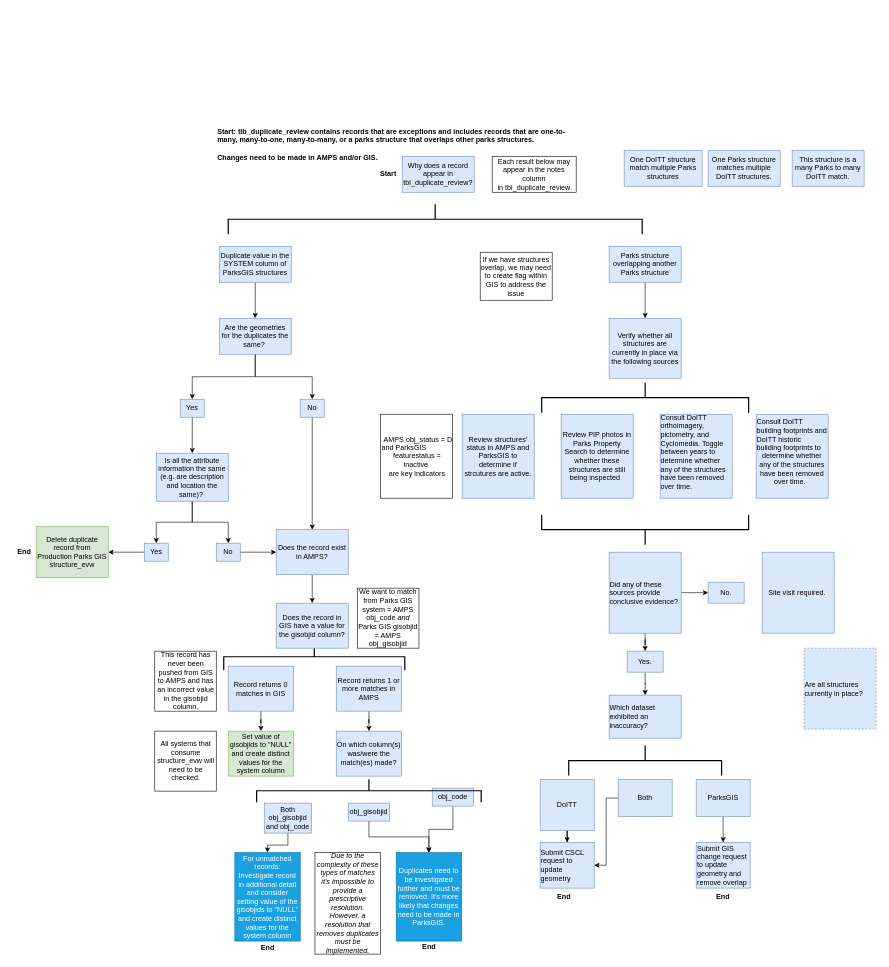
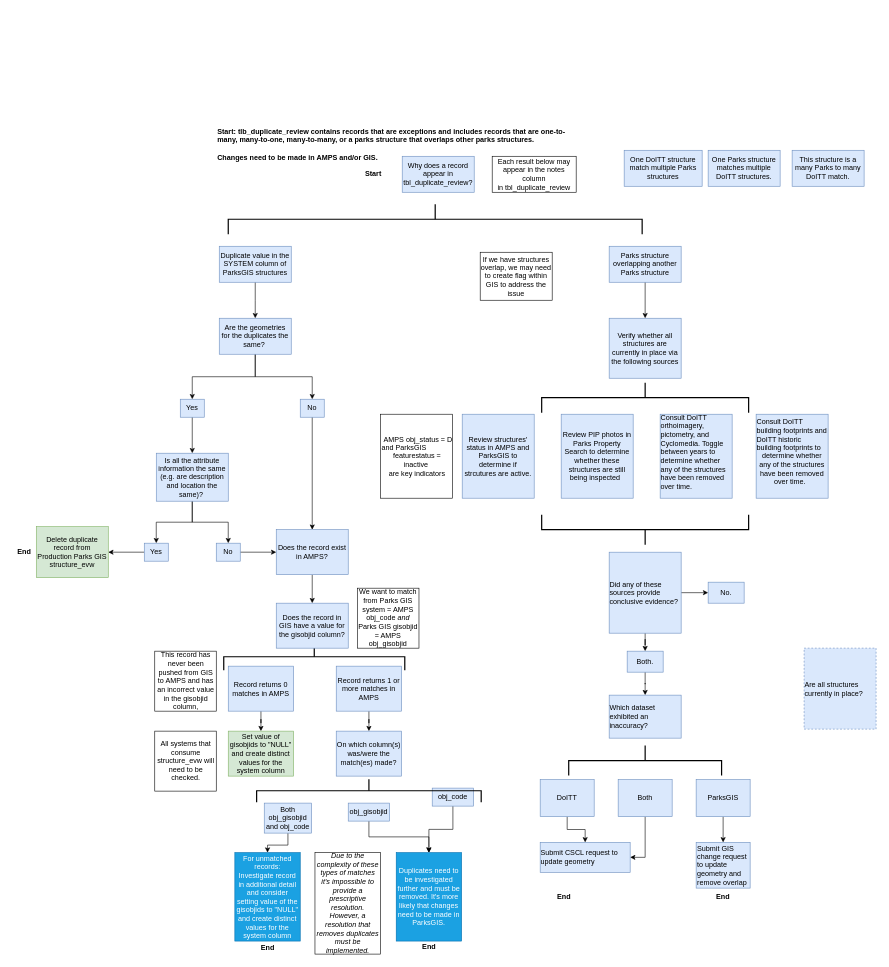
- <mxCell id="51" value="&lt;b&gt;Start&lt;/b&gt;" style="text;html=1;strokeColor=none;fillColor=none;align=center;verticalAlign=middle;whiteSpace=wrap;rounded=0;" parent="1" vertex="1"><mxGeometry x="626.7" y="280" width="40" height="20" as="geometry" /></mxCell>
+ <mxCell id="51" value="&lt;b&gt;Start&lt;/b&gt;" style="text;html=1;strokeColor=none;fillColor=none;align=center;verticalAlign=middle;whiteSpace=wrap;rounded=0;" parent="1" vertex="1"><mxGeometry x="601.7" y="280" width="40" height="20" as="geometry" /></mxCell>
- <mxCell id="67" value="&lt;div style=&quot;text-align: left ; box-sizing: border-box&quot;&gt;Site visit required.&amp;nbsp;&lt;/div&gt;" style="rounded=0;whiteSpace=wrap;html=1;fillColor=#dae8fc;strokeColor=#6c8ebf;" vertex="1" parent="1"><mxGeometry x="1270" y="920" width="120" height="135" as="geometry" /></mxCell>
- <mxCell id="69" value="&lt;div style=&quot;text-align: left ; box-sizing: border-box&quot;&gt;Yes.&lt;/div&gt;" style="rounded=0;whiteSpace=wrap;html=1;fillColor=#dae8fc;strokeColor=#6c8ebf;" vertex="1" parent="1"><mxGeometry x="1045" y="1085" width="60" height="35" as="geometry" /></mxCell>
+ <mxCell id="69" value="&lt;div style=&quot;text-align: left ; box-sizing: border-box&quot;&gt;Both.&lt;/div&gt;" style="rounded=0;whiteSpace=wrap;html=1;fillColor=#dae8fc;strokeColor=#6c8ebf;" vertex="1" parent="1"><mxGeometry x="1045" y="1085" width="60" height="35" as="geometry" /></mxCell>
- <mxCell id="34" value="Record returns 0 matches in GIS" style="rounded=0;whiteSpace=wrap;html=1;fillColor=#dae8fc;strokeColor=#6c8ebf;" parent="1" vertex="1"><mxGeometry x="380" y="1110" width="109" height="75" as="geometry" /></mxCell>
+ <mxCell id="34" value="Record returns 0 matches in AMPS" style="rounded=0;whiteSpace=wrap;html=1;fillColor=#dae8fc;strokeColor=#6c8ebf;" parent="1" vertex="1"><mxGeometry x="380" y="1110" width="109" height="75" as="geometry" /></mxCell>
- <mxCell id="76" value="&lt;div style=&quot;text-align: left ; box-sizing: border-box&quot;&gt;DoITT&lt;/div&gt;" style="rounded=0;whiteSpace=wrap;html=1;fillColor=#dae8fc;strokeColor=#6c8ebf;" vertex="1" parent="1"><mxGeometry x="900" y="1299.1" width="90" height="85" as="geometry" /></mxCell>
+ <mxCell id="76" value="&lt;div style=&quot;text-align: left ; box-sizing: border-box&quot;&gt;DoITT&lt;/div&gt;" style="rounded=0;whiteSpace=wrap;html=1;fillColor=#dae8fc;strokeColor=#6c8ebf;" vertex="1" parent="1"><mxGeometry x="900" y="1299.1" width="90" height="61.7" as="geometry" /></mxCell>
- <mxCell id="78" value="&lt;div style=&quot;text-align: left ; box-sizing: border-box&quot;&gt;Submit CSCL request to update geometry&amp;nbsp;&lt;/div&gt;" style="rounded=0;whiteSpace=wrap;html=1;fillColor=#dae8fc;strokeColor=#6c8ebf;" vertex="1" parent="1"><mxGeometry x="900" y="1403.7" width="90" height="76.3" as="geometry" /></mxCell>
+ <mxCell id="78" value="&lt;div style=&quot;text-align: left ; box-sizing: border-box&quot;&gt;Submit CSCL request to update geometry&amp;nbsp;&lt;/div&gt;" style="rounded=0;whiteSpace=wrap;html=1;fillColor=#dae8fc;strokeColor=#6c8ebf;" vertex="1" parent="1"><mxGeometry x="900" y="1403.7" width="150" height="50" as="geometry" /></mxCell>
